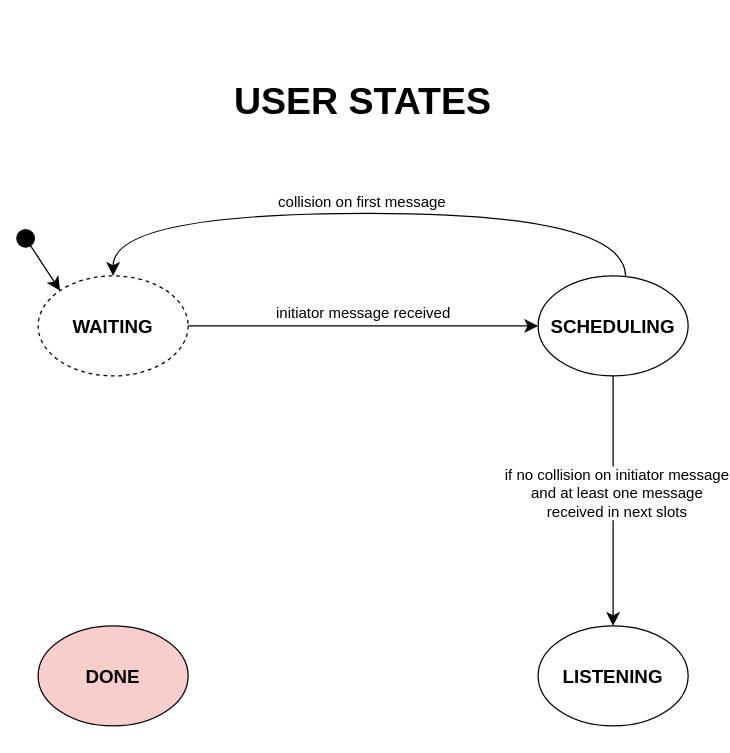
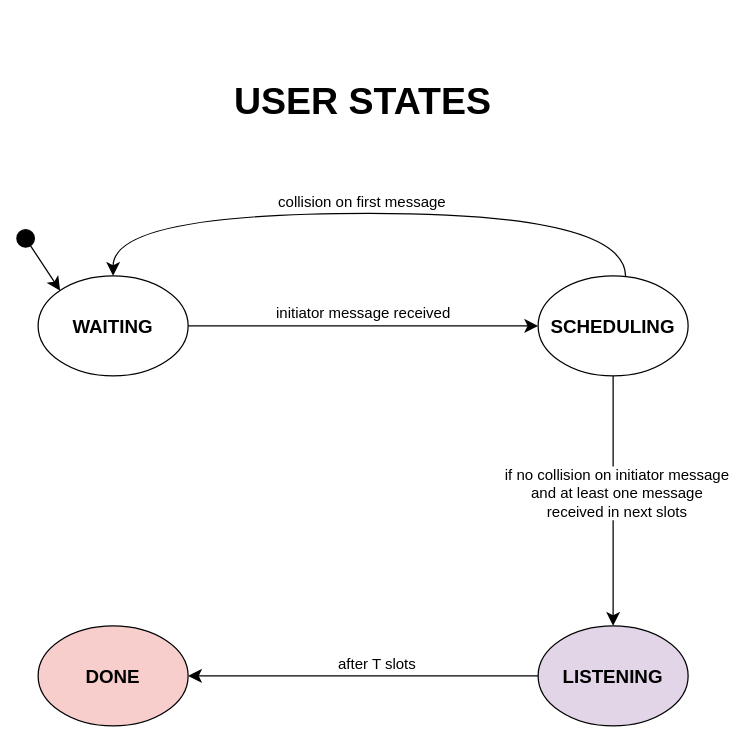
- <mxCell id="3" value="&lt;b&gt;&lt;font style=&quot;font-size: 15px&quot;&gt;WAITING&lt;/font&gt;&lt;/b&gt;" style="ellipse;whiteSpace=wrap;html=1;fontSize=12;dashed=1;" parent="1" vertex="1"><mxGeometry x="30" y="220" width="120" height="80" as="geometry" /></mxCell>
+ <mxCell id="3" value="&lt;b&gt;&lt;font style=&quot;font-size: 15px&quot;&gt;WAITING&lt;/font&gt;&lt;/b&gt;" style="ellipse;whiteSpace=wrap;html=1;fontSize=12;" parent="1" vertex="1"><mxGeometry x="30" y="220" width="120" height="80" as="geometry" /></mxCell>
+ <mxCell id="4" style="edgeStyle=none;rounded=0;orthogonalLoop=1;jettySize=auto;html=1;entryX=1;entryY=0.5;entryDx=0;entryDy=0;fontSize=12;endSize=8;" parent="1" source="6" target="12" edge="1"><mxGeometry relative="1" as="geometry" /></mxCell>
+ <mxCell id="5" value="after T slots" style="text;html=1;resizable=0;points=[];align=center;verticalAlign=middle;labelBackgroundColor=#ffffff;fontSize=12;" parent="4" vertex="1" connectable="0"><mxGeometry x="-0.159" relative="1" as="geometry"><mxPoint x="-12" y="-10" as="offset" /></mxGeometry></mxCell>
- <mxCell id="6" value="&lt;b&gt;&lt;font style=&quot;font-size: 15px&quot;&gt;LISTENING&lt;/font&gt;&lt;/b&gt;" style="ellipse;whiteSpace=wrap;html=1;fontSize=12;" parent="1" vertex="1"><mxGeometry x="430" y="500" width="120" height="80" as="geometry" /></mxCell>
+ <mxCell id="6" value="&lt;b&gt;&lt;font style=&quot;font-size: 15px&quot;&gt;LISTENING&lt;/font&gt;&lt;/b&gt;" style="ellipse;whiteSpace=wrap;html=1;fontSize=12;fillColor=#e1d5e7;" parent="1" vertex="1"><mxGeometry x="430" y="500" width="120" height="80" as="geometry" /></mxCell>
